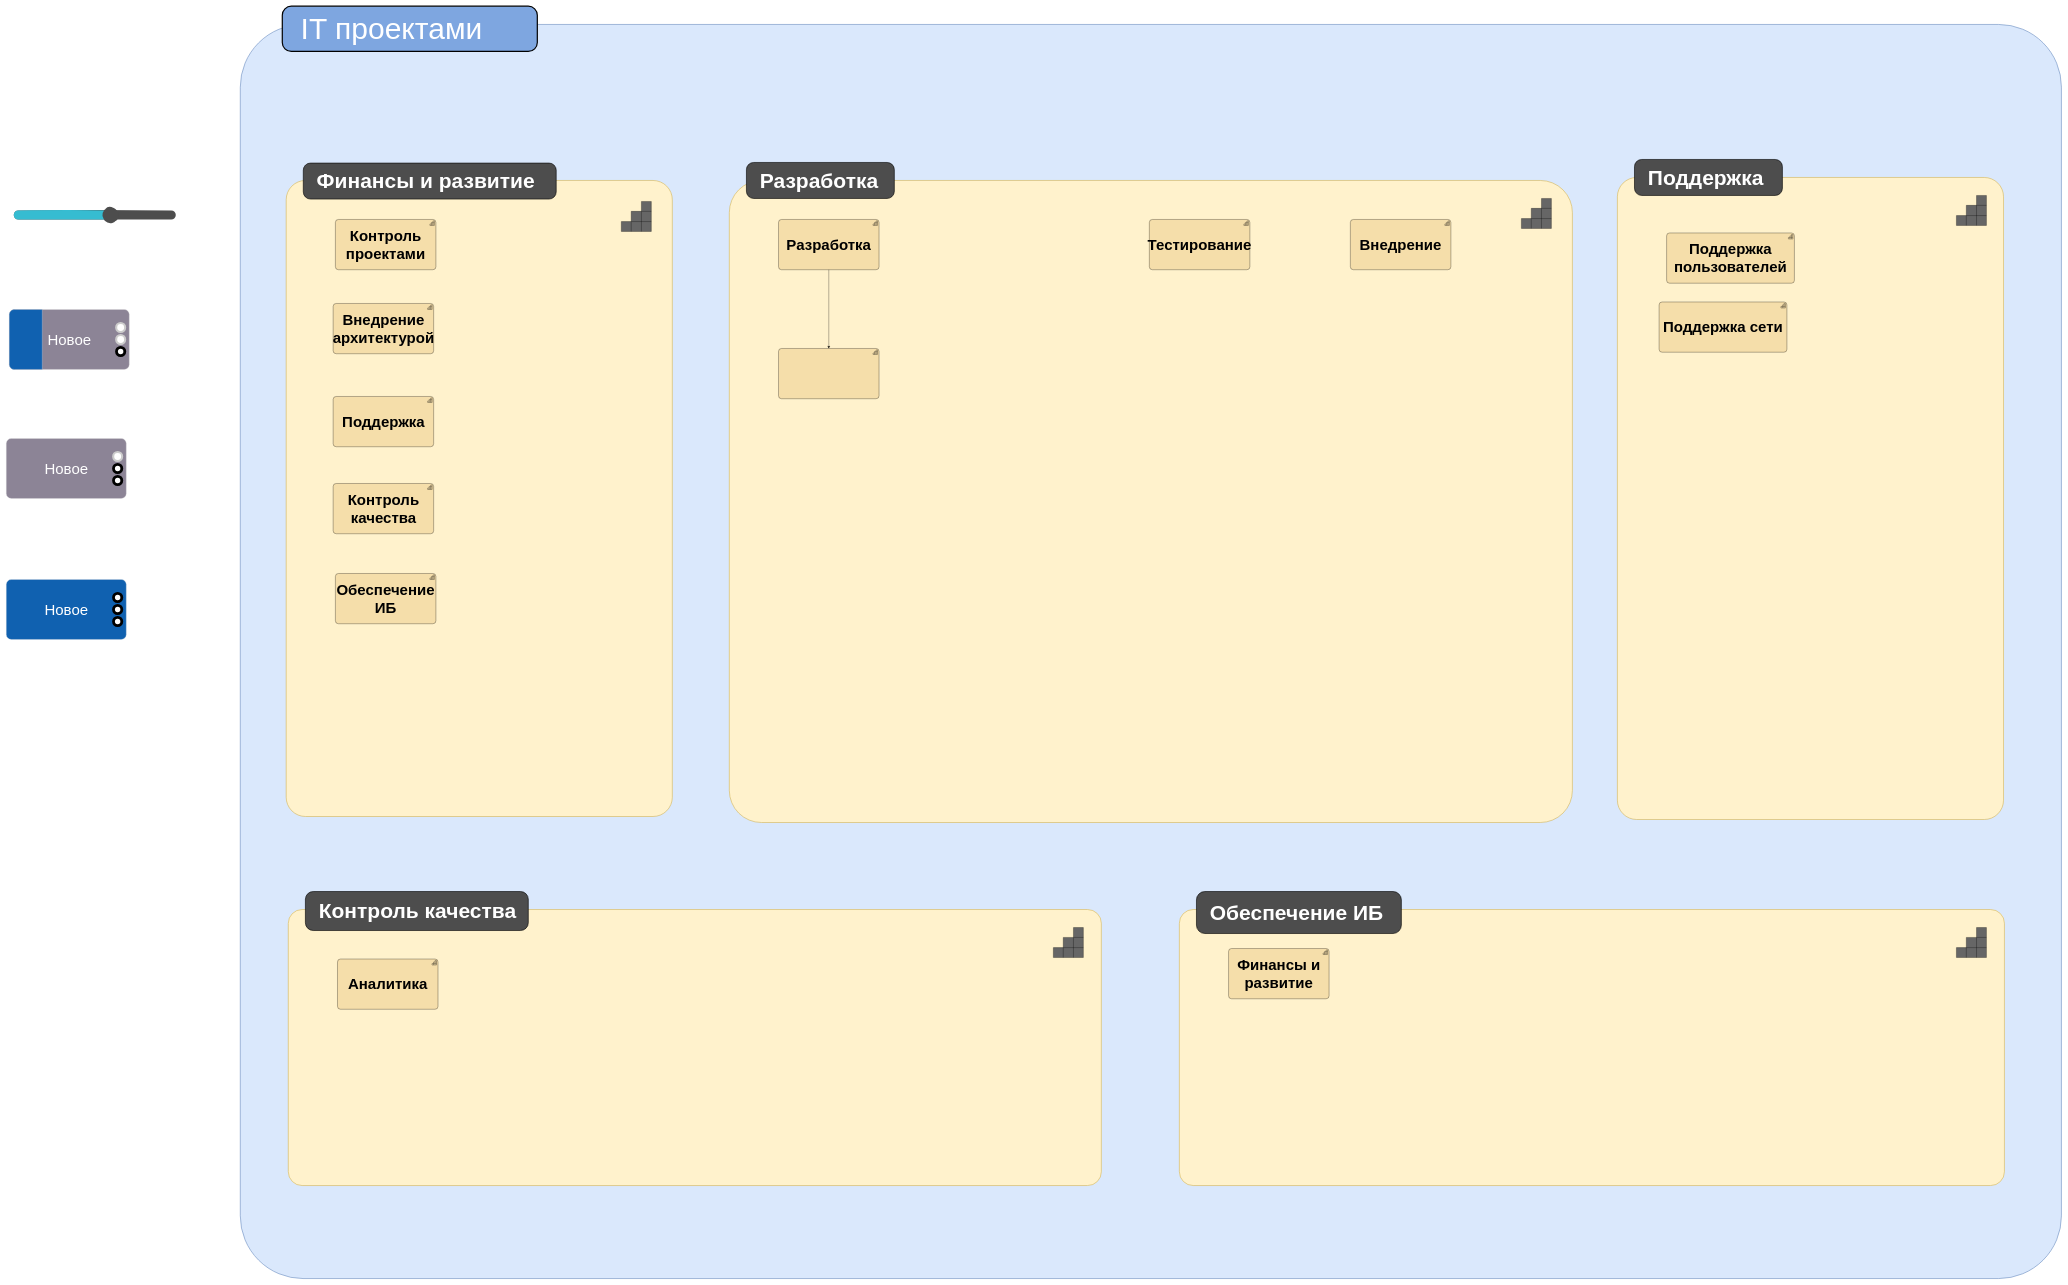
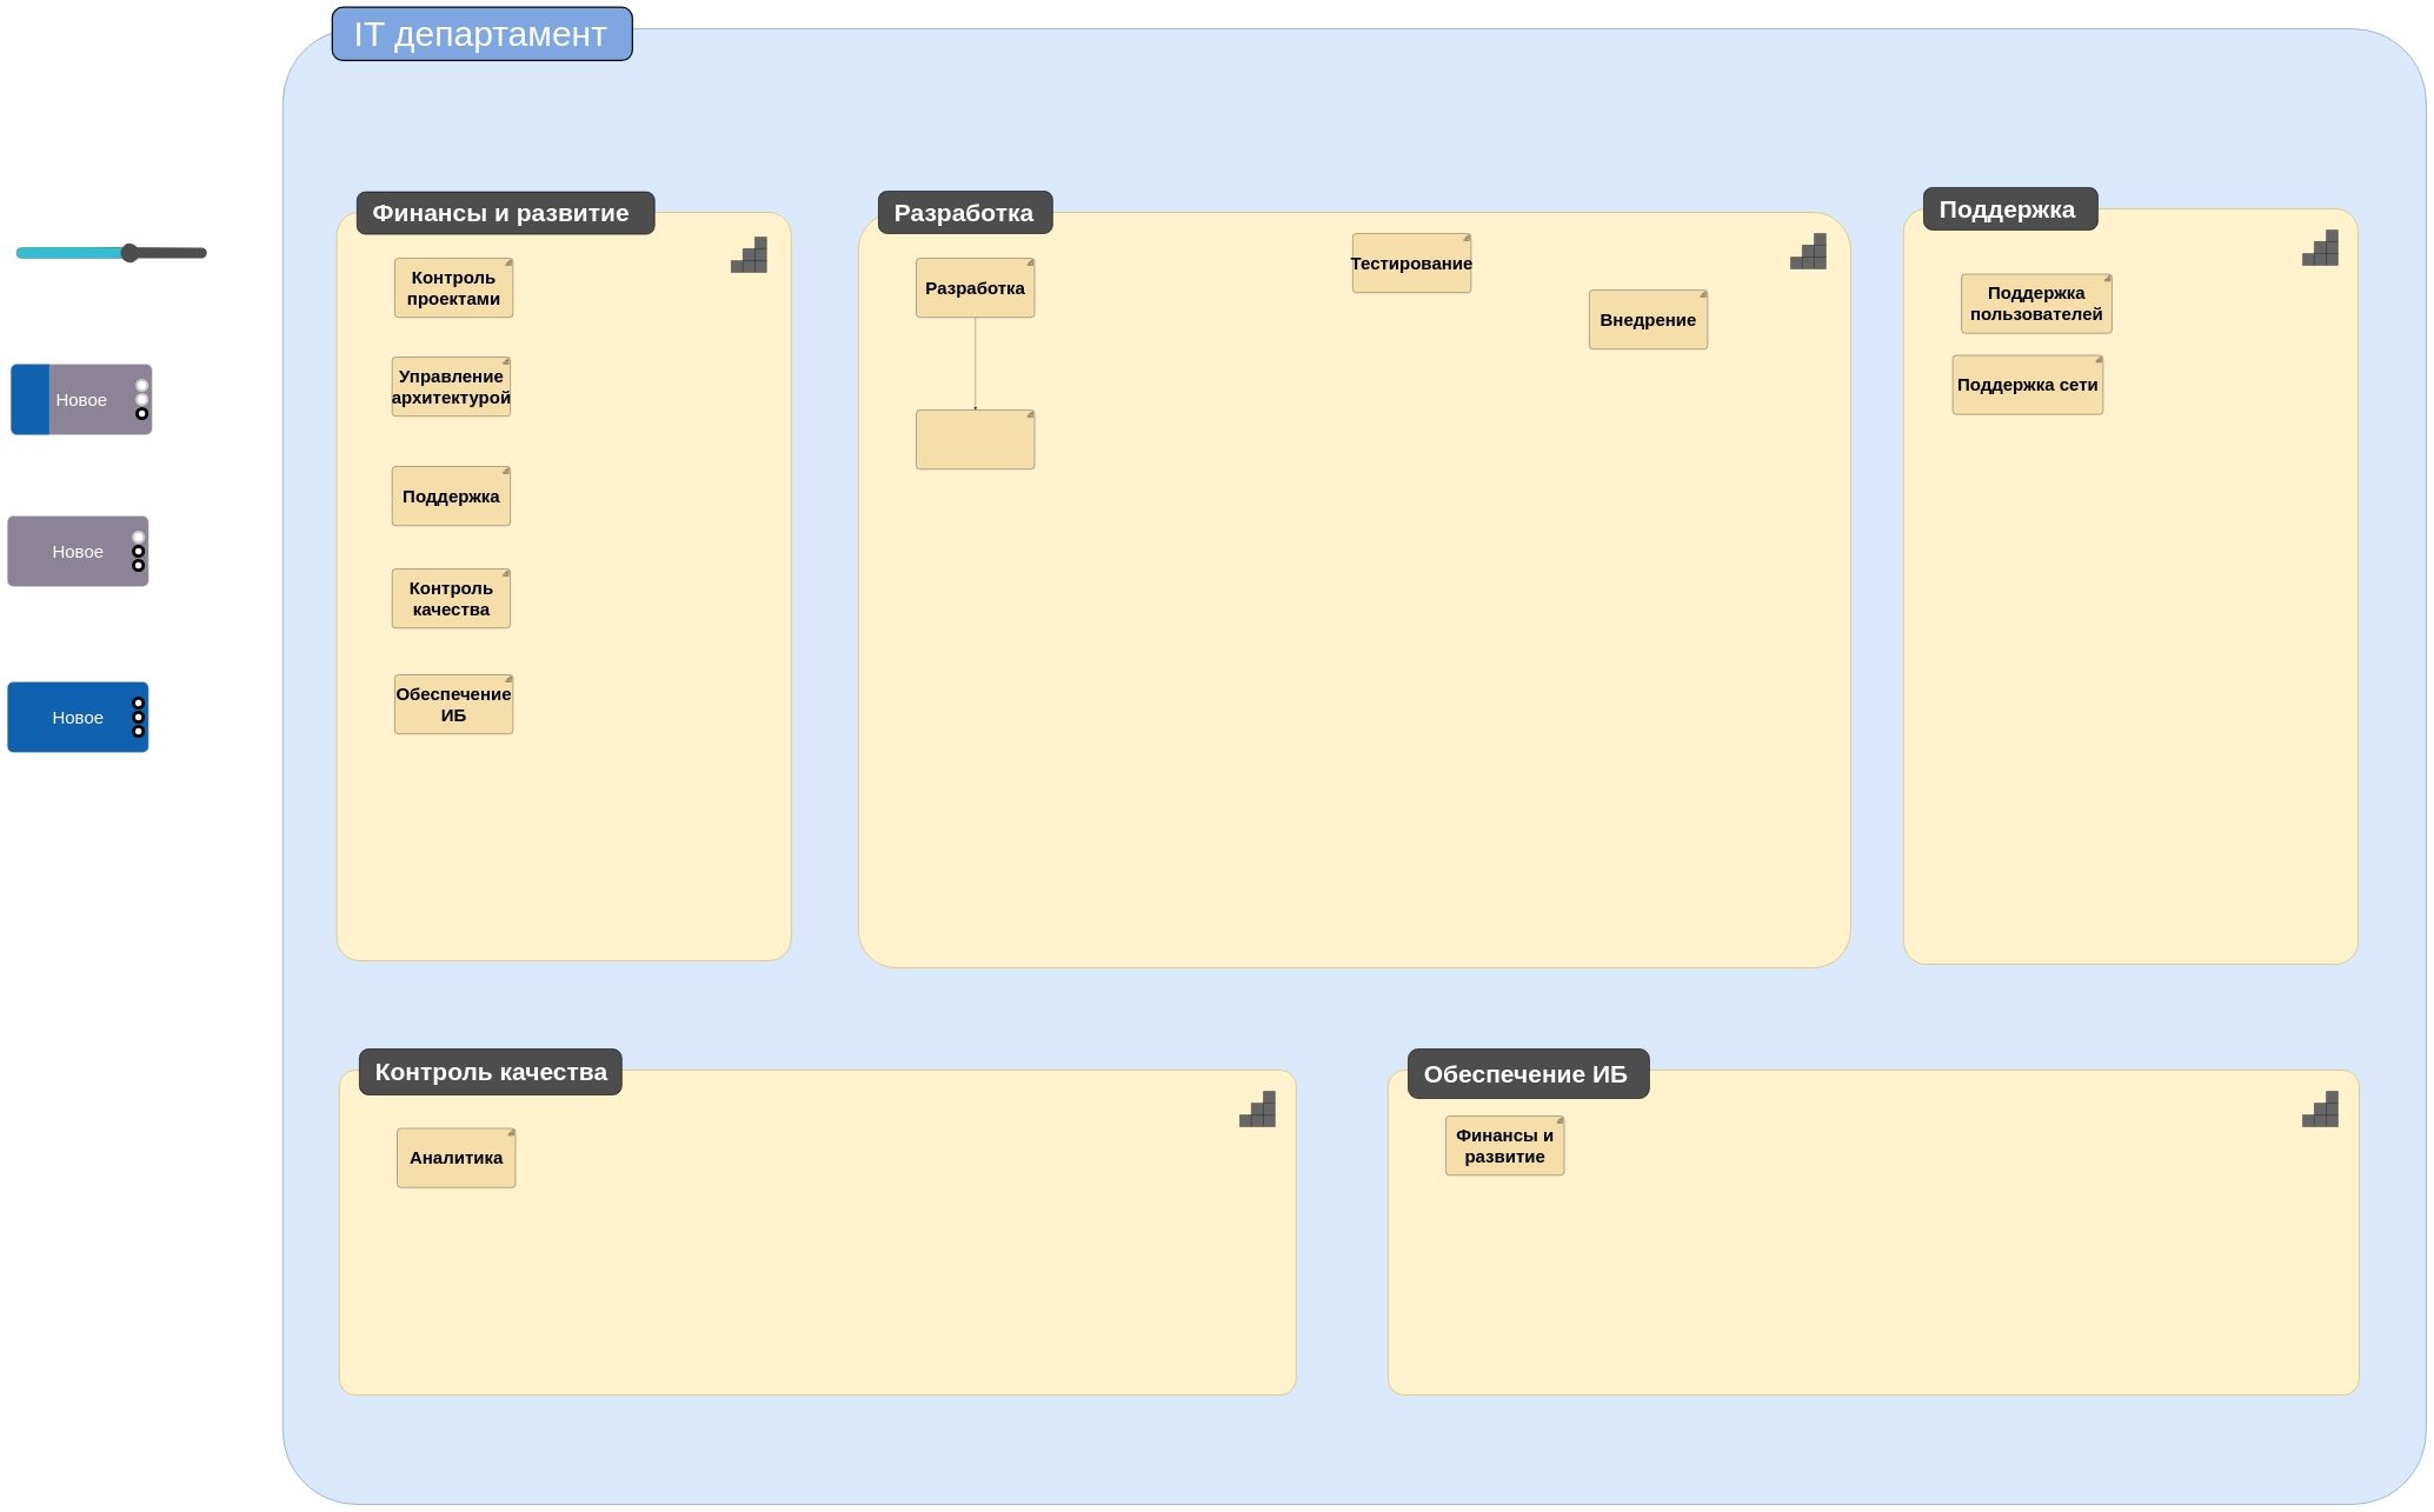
- <mxCell id="3" value="&lt;font style=&quot;color: rgb(255, 255, 255); font-size: 100px;&quot;&gt;&amp;nbsp; IT проектами&lt;/font&gt;" style="shape=rect;strokeColor=default;fillColor=#7EA6E0;strokeWidth=4;dashed=0;rounded=1;arcSize=20;fontColor=#ffffff;fontSize=50;spacing=2;spacingTop=-2;align=left;autosize=1;spacingLeft=4;resizeWidth=0;resizeHeight=0;perimeter=none;html=1;whiteSpace=wrap;" parent="1" vertex="1"><mxGeometry x="940" y="20" width="850" height="151" as="geometry" /></mxCell>
+ <mxCell id="3" value="&lt;font style=&quot;color: rgb(255, 255, 255); font-size: 100px;&quot;&gt;&amp;nbsp; IT департамент&lt;/font&gt;" style="shape=rect;strokeColor=default;fillColor=#7EA6E0;strokeWidth=4;dashed=0;rounded=1;arcSize=20;fontColor=#ffffff;fontSize=50;spacing=2;spacingTop=-2;align=left;autosize=1;spacingLeft=4;resizeWidth=0;resizeHeight=0;perimeter=none;html=1;whiteSpace=wrap;" parent="1" vertex="1"><mxGeometry x="940" y="20" width="850" height="151" as="geometry" /></mxCell>
- <mxCell id="23" value="&lt;span style=&quot;font-size: 50px;&quot;&gt;&lt;b&gt;Тестирование&lt;/b&gt;&lt;/span&gt;" style="html=1;outlineConnect=0;whiteSpace=wrap;fillColor=#F5DEAA;shape=mxgraph.archimate3.application;appType=capability;archiType=rounded;" vertex="1" parent="18"><mxGeometry x="1400" y="130" width="335" height="167.5" as="geometry" /></mxCell>
+ <mxCell id="23" value="&lt;span style=&quot;font-size: 50px;&quot;&gt;&lt;b&gt;Тестирование&lt;/b&gt;&lt;/span&gt;" style="html=1;outlineConnect=0;whiteSpace=wrap;fillColor=#F5DEAA;shape=mxgraph.archimate3.application;appType=capability;archiType=rounded;" vertex="1" parent="18"><mxGeometry x="1400" y="60" width="335" height="167.5" as="geometry" /></mxCell>
- <mxCell id="22" value="&lt;span style=&quot;font-size: 50px;&quot;&gt;&lt;b&gt;Внедрение&lt;/b&gt;&lt;/span&gt;" style="html=1;outlineConnect=0;whiteSpace=wrap;fillColor=#F5DEAA;shape=mxgraph.archimate3.application;appType=capability;archiType=rounded;" vertex="1" parent="18"><mxGeometry x="2070" y="130" width="335" height="167.5" as="geometry" /></mxCell>
+ <mxCell id="22" value="&lt;span style=&quot;font-size: 50px;&quot;&gt;&lt;b&gt;Внедрение&lt;/b&gt;&lt;/span&gt;" style="html=1;outlineConnect=0;whiteSpace=wrap;fillColor=#F5DEAA;shape=mxgraph.archimate3.application;appType=capability;archiType=rounded;" vertex="1" parent="18"><mxGeometry x="2070" y="220" width="335" height="167.5" as="geometry" /></mxCell>
- <mxCell id="8" value="&lt;span style=&quot;font-size: 50px;&quot;&gt;&lt;b&gt;Внедрение архитектурой&lt;/b&gt;&lt;/span&gt;" style="html=1;outlineConnect=0;whiteSpace=wrap;fillColor=#F5DEAA;shape=mxgraph.archimate3.application;appType=capability;archiType=rounded;" parent="1" vertex="1"><mxGeometry x="1109.5" y="1011" width="335" height="167.5" as="geometry" /></mxCell>
+ <mxCell id="8" value="&lt;span style=&quot;font-size: 50px;&quot;&gt;&lt;b&gt;Управление архитектурой&lt;/b&gt;&lt;/span&gt;" style="html=1;outlineConnect=0;whiteSpace=wrap;fillColor=#F5DEAA;shape=mxgraph.archimate3.application;appType=capability;archiType=rounded;" parent="1" vertex="1"><mxGeometry x="1109.5" y="1011" width="335" height="167.5" as="geometry" /></mxCell>
